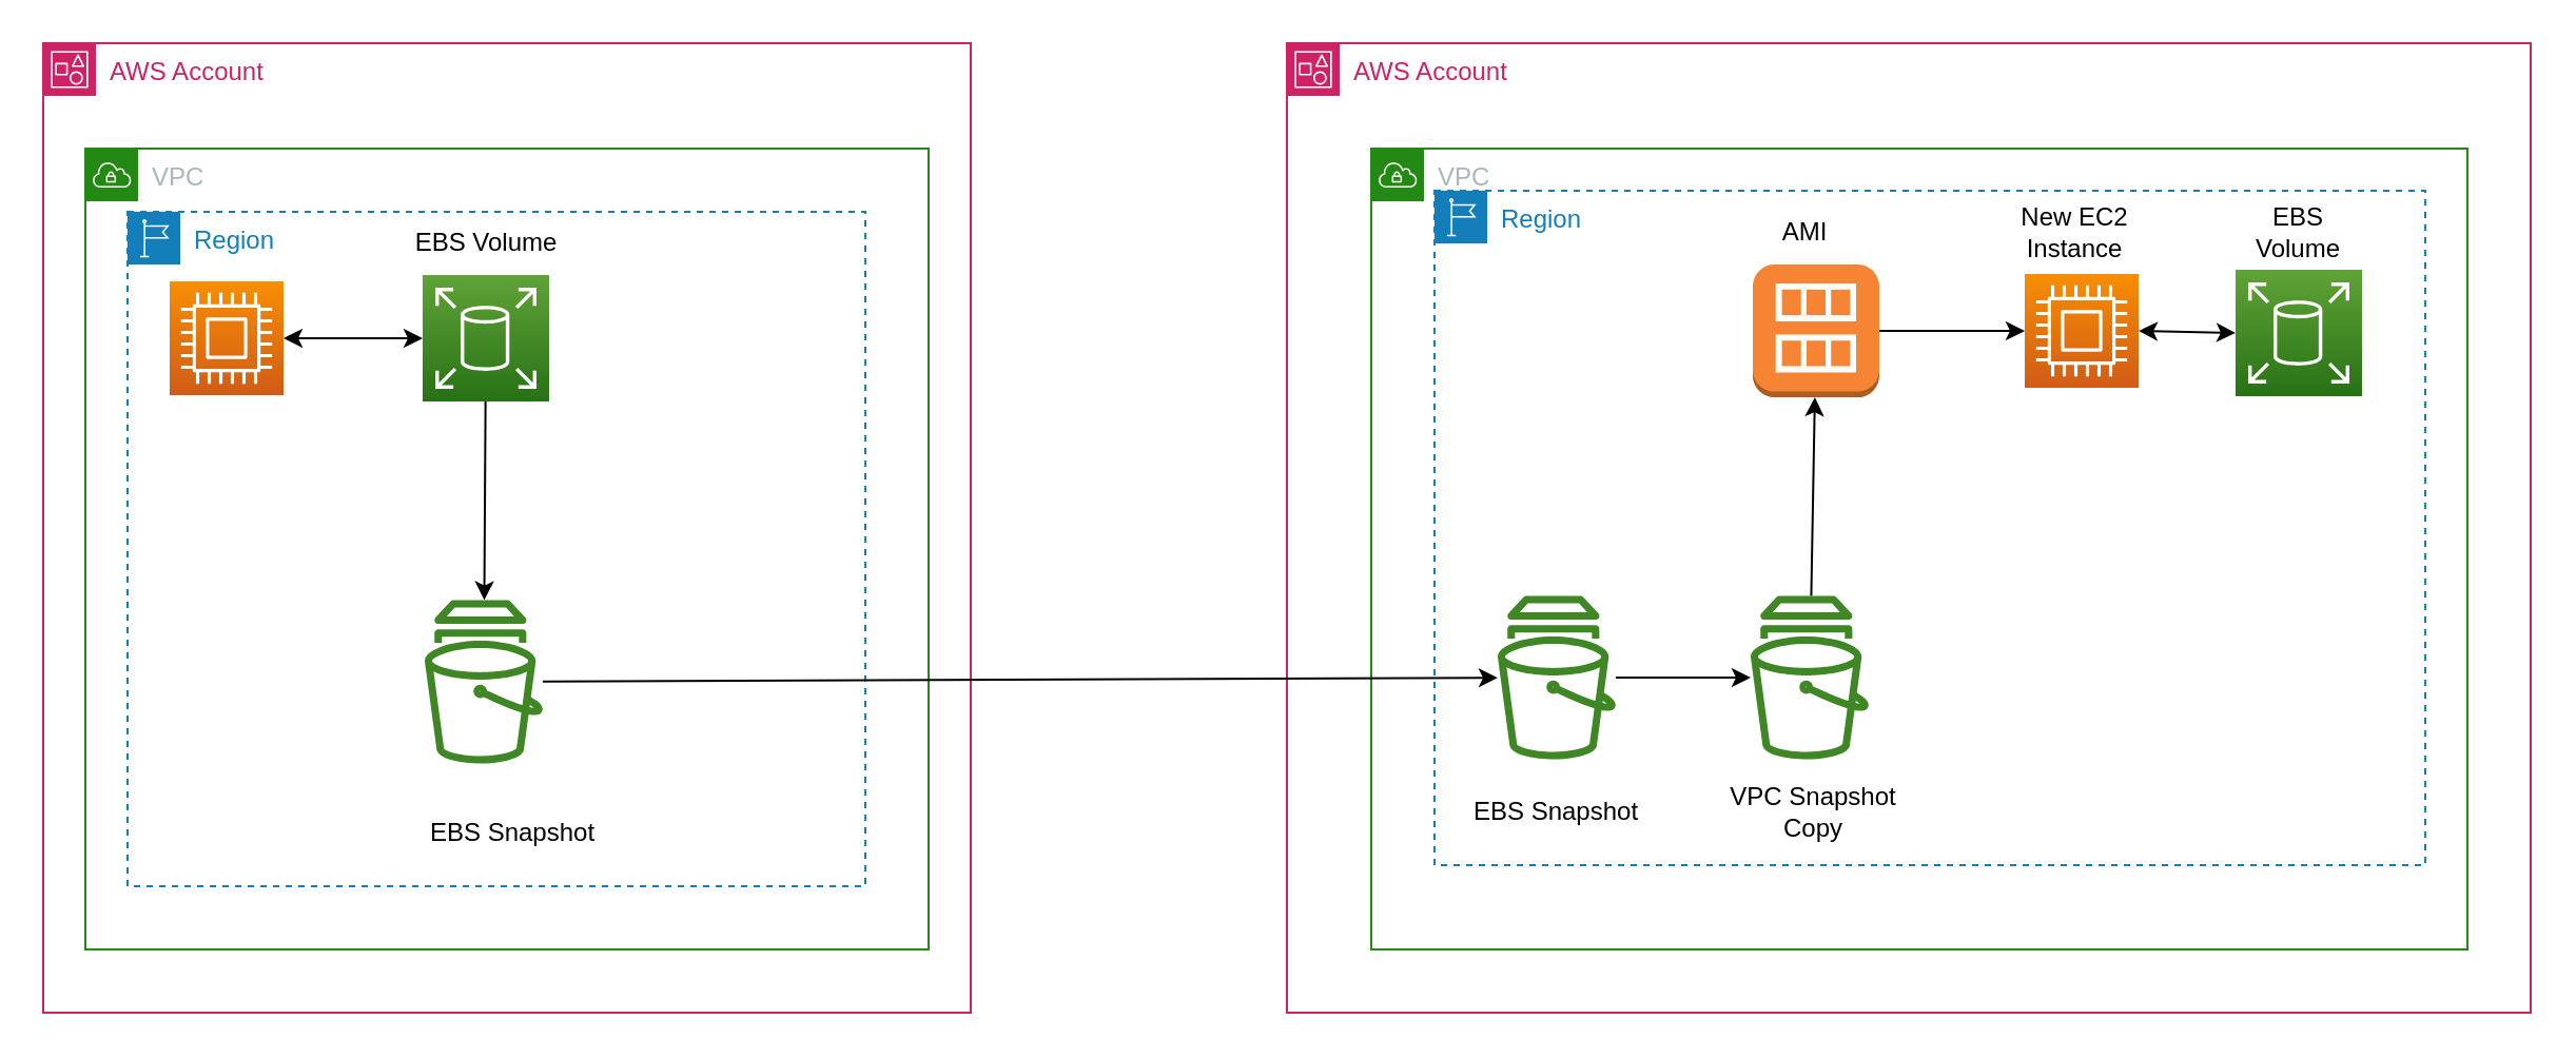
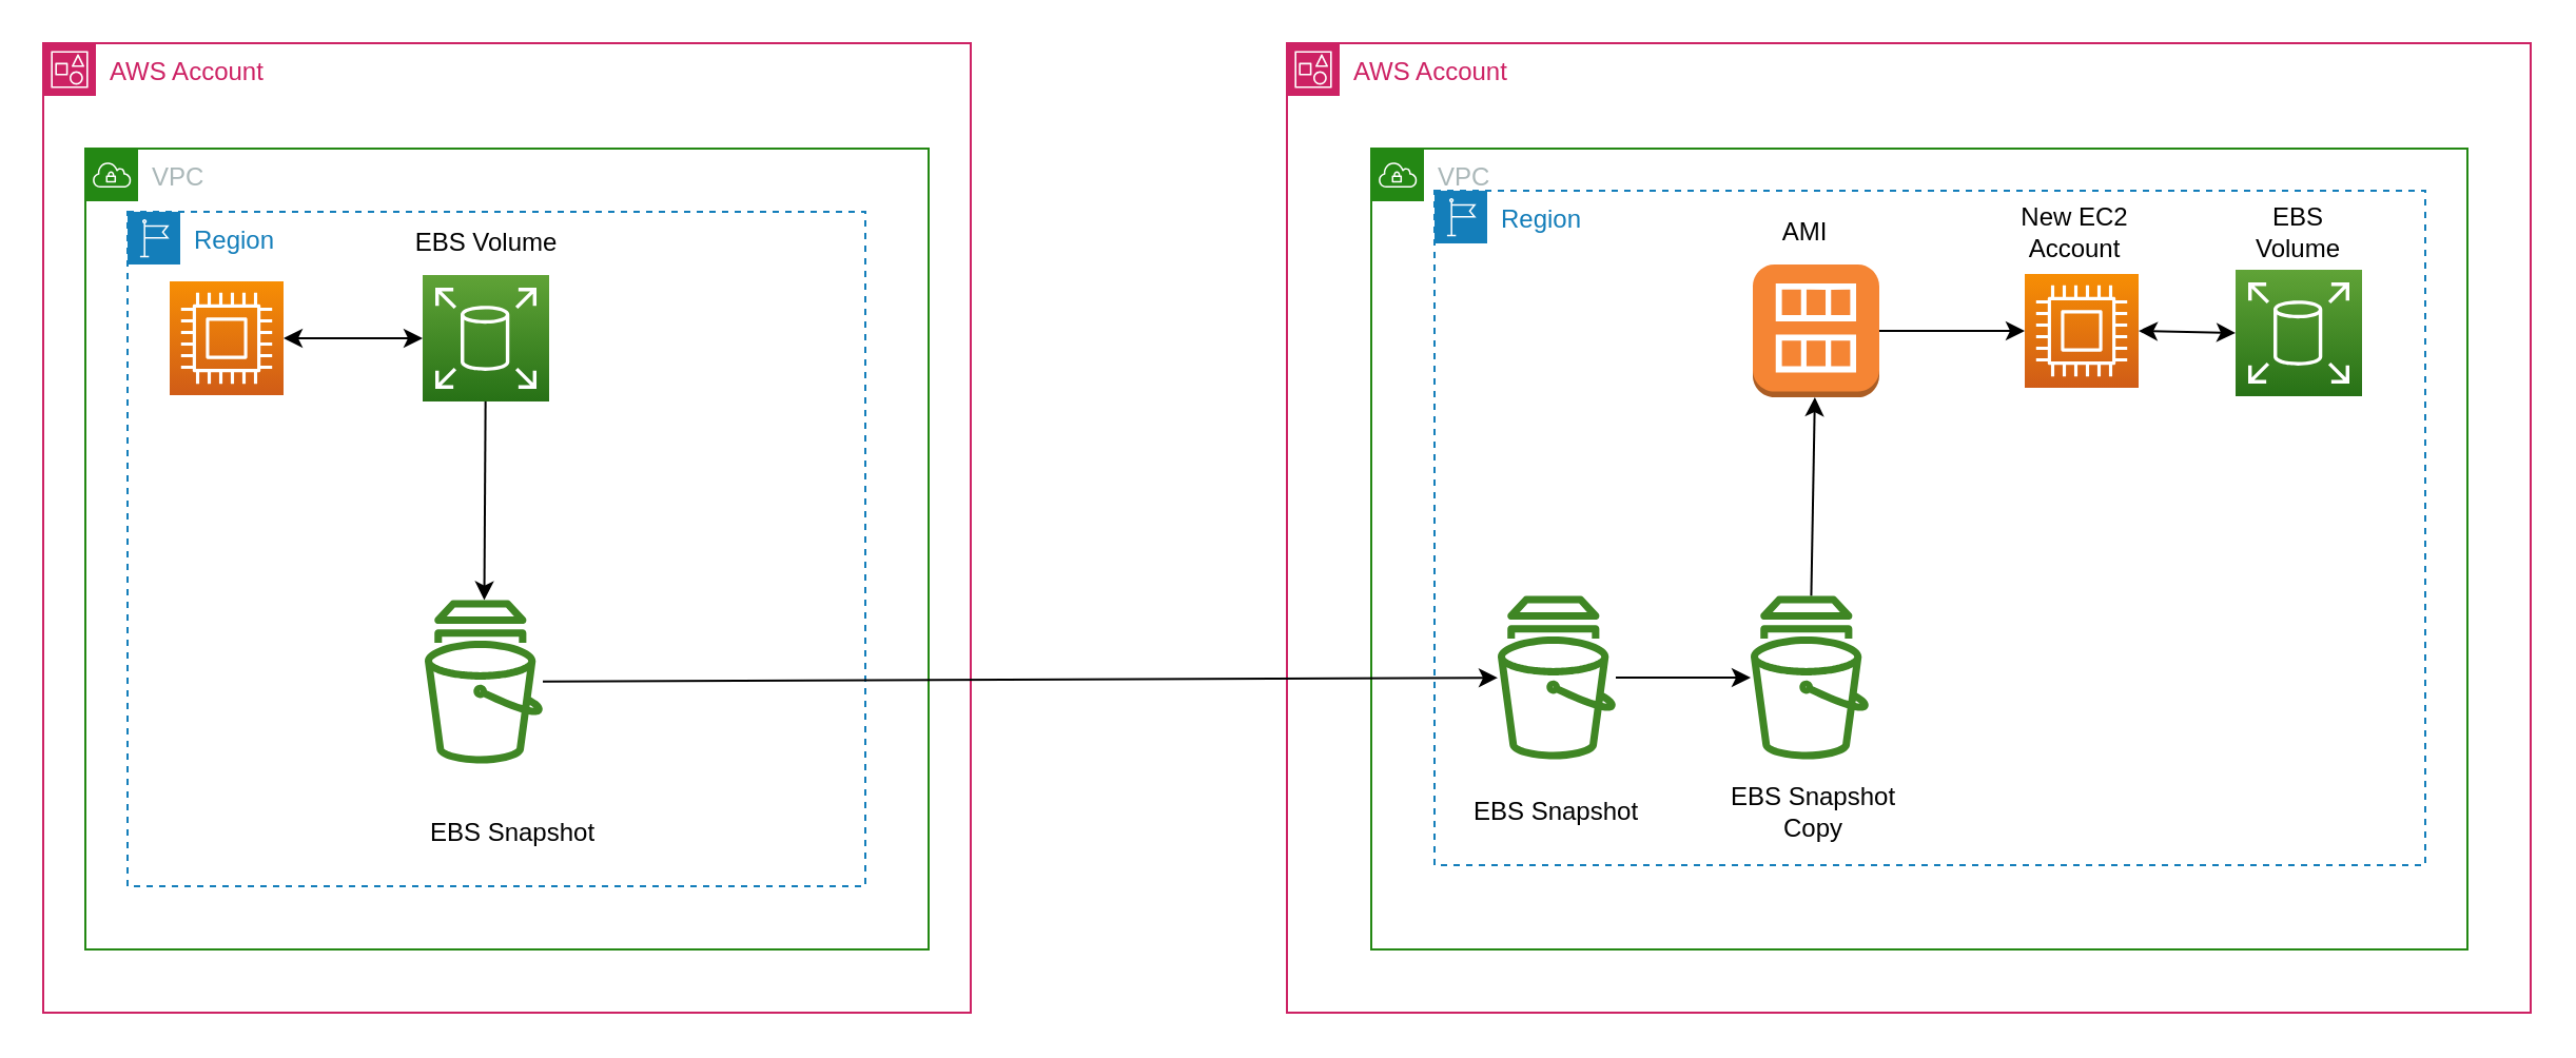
- <mxCell id="26" value="New EC2 Instance" style="text;html=1;strokeColor=none;fillColor=none;align=center;verticalAlign=middle;whiteSpace=wrap;rounded=0;" parent="15" vertex="1"><mxGeometry x="274" y="5" width="60" height="30" as="geometry" /></mxCell>
+ <mxCell id="26" value="New EC2 Account" style="text;html=1;strokeColor=none;fillColor=none;align=center;verticalAlign=middle;whiteSpace=wrap;rounded=0;" parent="15" vertex="1"><mxGeometry x="274" y="5" width="60" height="30" as="geometry" /></mxCell>
- <mxCell id="24" value="VPC Snapshot Copy" style="text;html=1;strokeColor=none;fillColor=none;align=center;verticalAlign=middle;whiteSpace=wrap;rounded=0;" parent="15" vertex="1"><mxGeometry x="130" y="280" width="100" height="30" as="geometry" /></mxCell>
+ <mxCell id="24" value="EBS Snapshot Copy" style="text;html=1;strokeColor=none;fillColor=none;align=center;verticalAlign=middle;whiteSpace=wrap;rounded=0;" parent="15" vertex="1"><mxGeometry x="130" y="280" width="100" height="30" as="geometry" /></mxCell>
